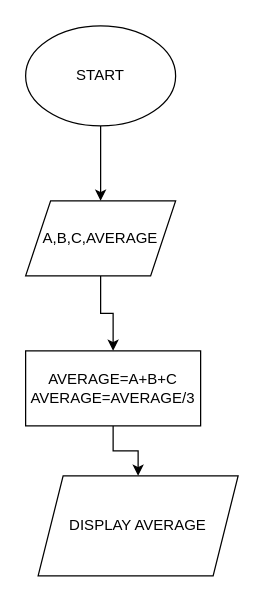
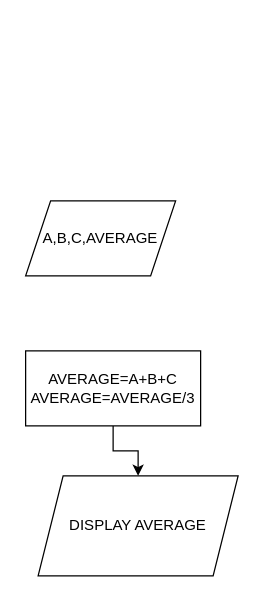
- <mxCell id="3" value="START" style="ellipse;whiteSpace=wrap;html=1;" vertex="1" parent="1"><mxGeometry x="20" y="20" width="120" height="80" as="geometry" /></mxCell>
- <mxCell id="2" value="" style="edgeStyle=orthogonalEdgeStyle;rounded=0;orthogonalLoop=1;jettySize=auto;html=1;" edge="1" parent="1" source="3" target="5"><mxGeometry relative="1" as="geometry" /></mxCell>
- <mxCell id="4" value="" style="edgeStyle=orthogonalEdgeStyle;rounded=0;orthogonalLoop=1;jettySize=auto;html=1;" edge="1" parent="1" source="5" target="7"><mxGeometry relative="1" as="geometry" /></mxCell>
